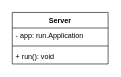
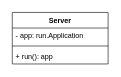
- <mxCell id="5" value="+ run(): void" style="text;strokeColor=none;fillColor=none;align=left;verticalAlign=top;spacingLeft=4;spacingRight=4;overflow=hidden;rotatable=0;points=[[0,0.5],[1,0.5]];portConstraint=eastwest;" vertex="1" parent="2"><mxGeometry y="60" width="160" height="26" as="geometry" /></mxCell>
+ <mxCell id="5" value="+ run(): app" style="text;strokeColor=none;fillColor=none;align=left;verticalAlign=top;spacingLeft=4;spacingRight=4;overflow=hidden;rotatable=0;points=[[0,0.5],[1,0.5]];portConstraint=eastwest;" vertex="1" parent="2"><mxGeometry y="60" width="160" height="26" as="geometry" /></mxCell>
